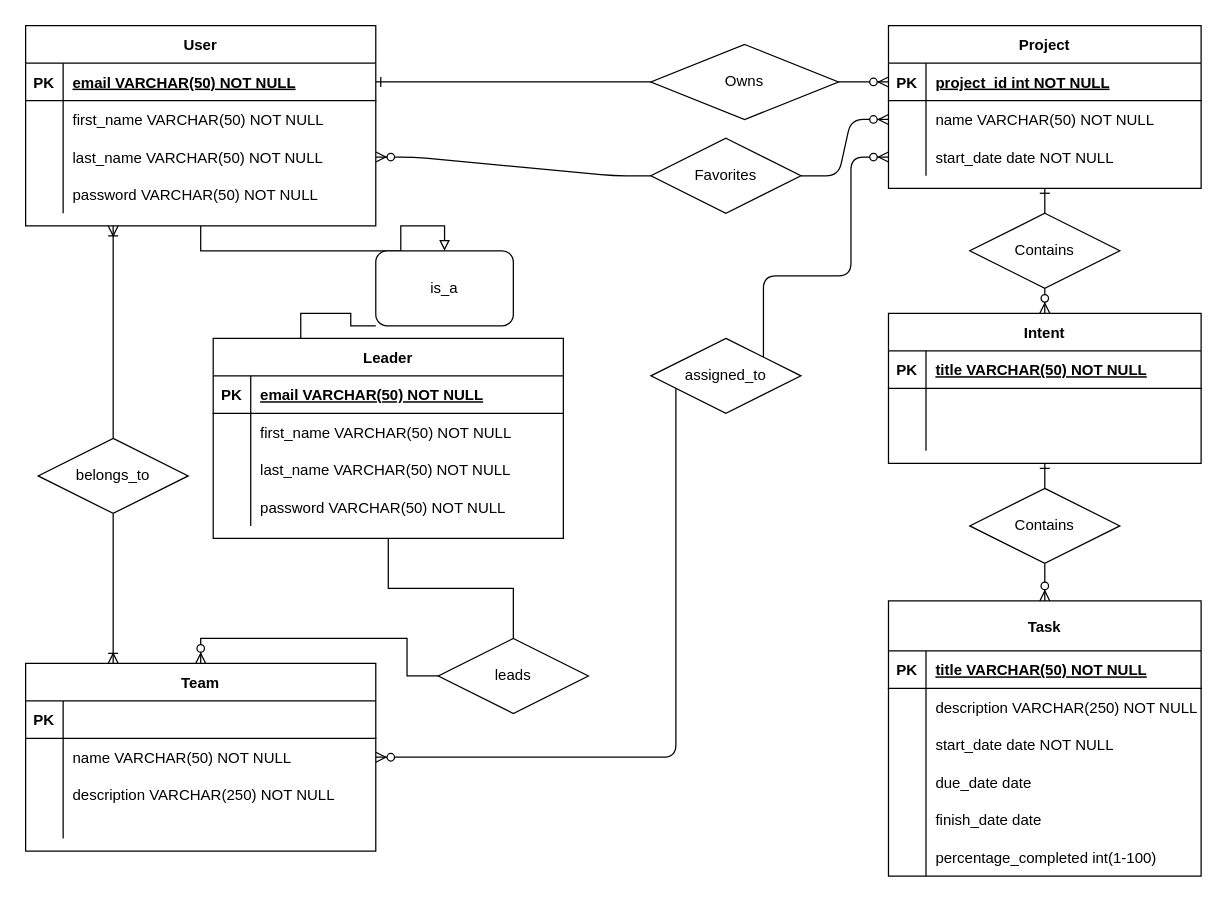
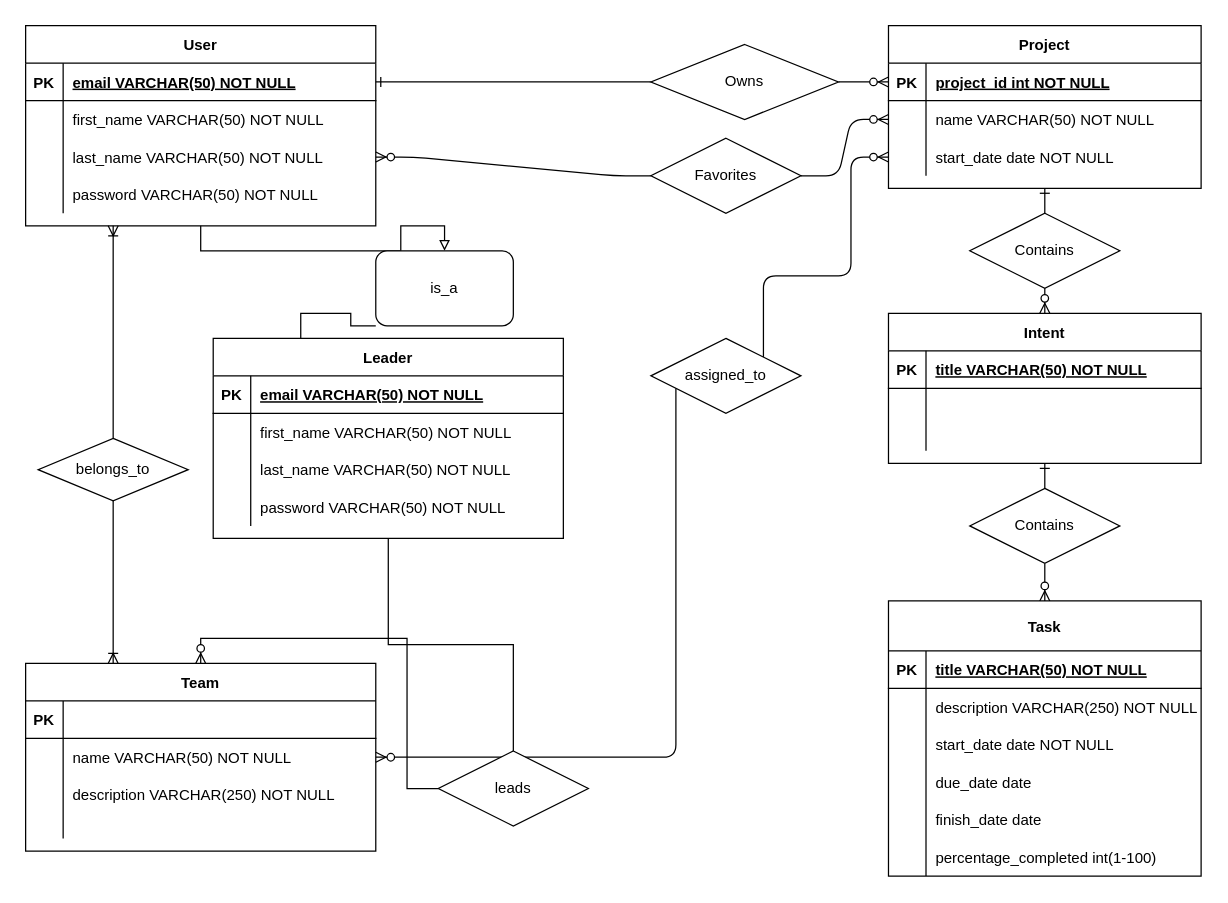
- <mxCell id="16" value="belongs_to" style="shape=rhombus;perimeter=rhombusPerimeter;whiteSpace=wrap;html=1;align=center;" parent="1" vertex="1"><mxGeometry x="30" y="350" width="120" height="60" as="geometry" /></mxCell>
+ <mxCell id="16" value="belongs_to" style="shape=rhombus;perimeter=rhombusPerimeter;whiteSpace=wrap;html=1;align=center;" parent="1" vertex="1"><mxGeometry x="30" y="350" width="120" height="50" as="geometry" /></mxCell>
- <mxCell id="100" value="leads" style="shape=rhombus;perimeter=rhombusPerimeter;whiteSpace=wrap;html=1;align=center;" vertex="1" parent="1"><mxGeometry x="350" y="510" width="120" height="60" as="geometry" /></mxCell>
+ <mxCell id="100" value="leads" style="shape=rhombus;perimeter=rhombusPerimeter;whiteSpace=wrap;html=1;align=center;" vertex="1" parent="1"><mxGeometry x="350" y="600" width="120" height="60" as="geometry" /></mxCell>
